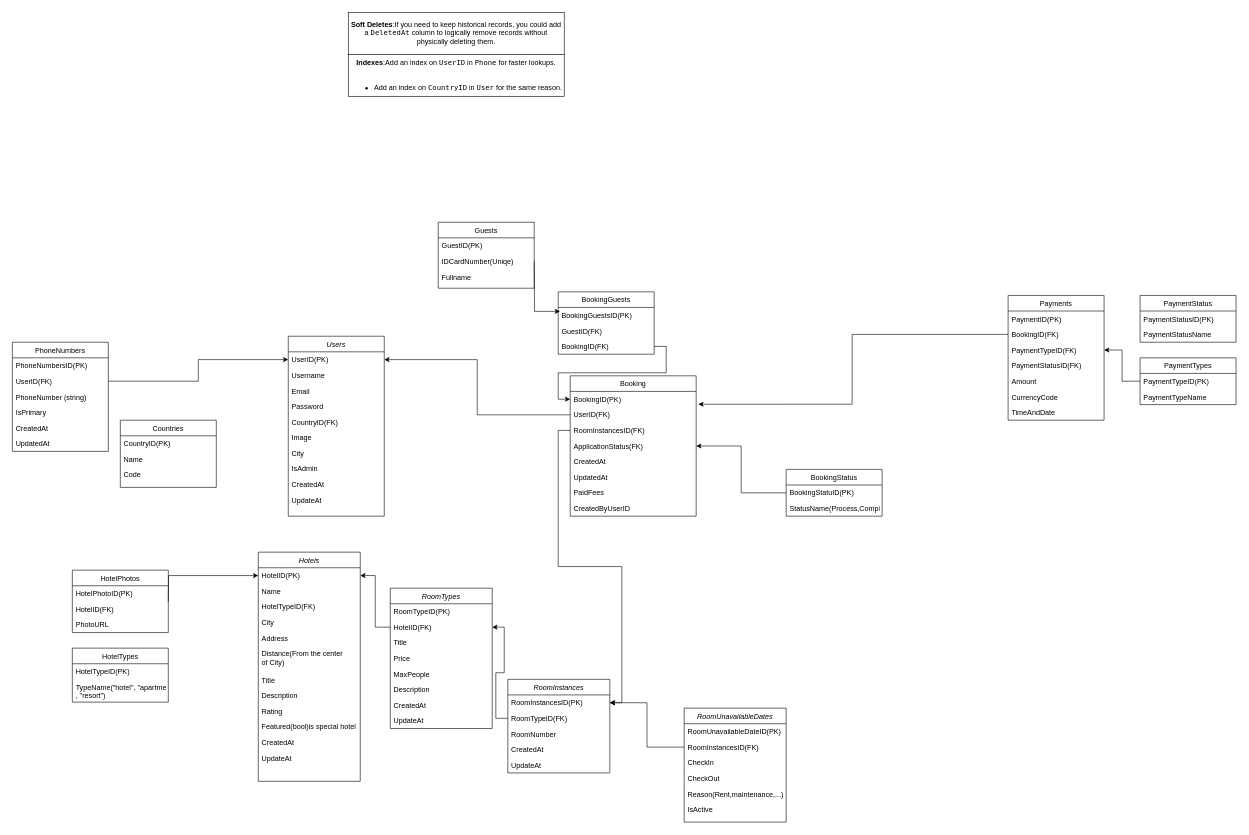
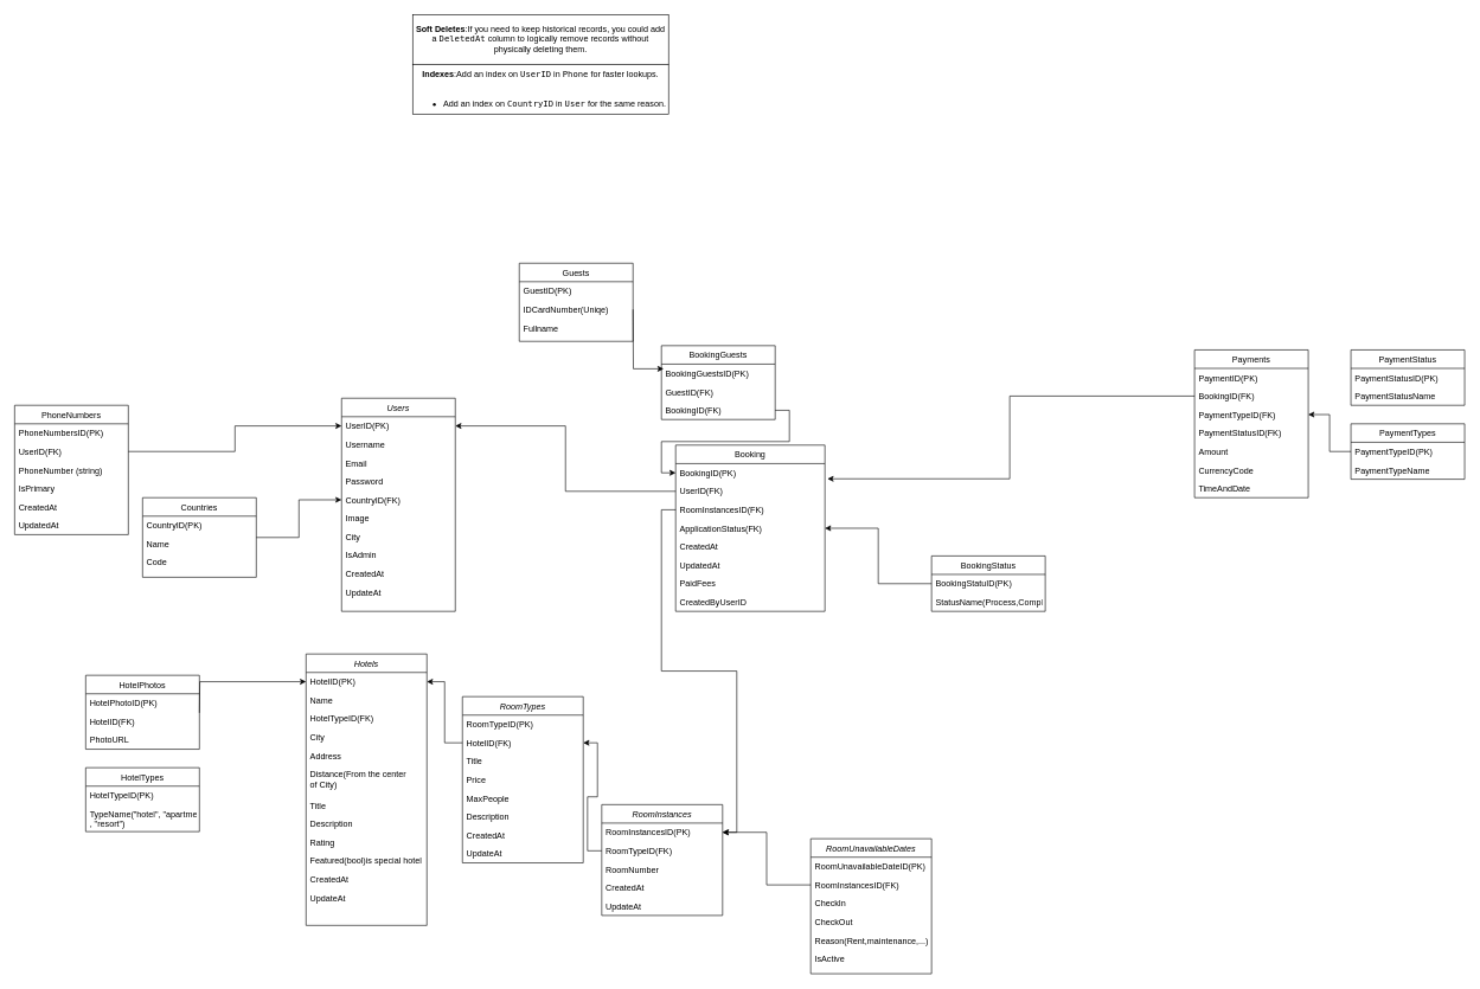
+ <mxCell id="13" style="edgeStyle=orthogonalEdgeStyle;rounded=0;orthogonalLoop=1;jettySize=auto;html=1;" parent="1" source="14" target="7" edge="1"><mxGeometry relative="1" as="geometry" /></mxCell>
